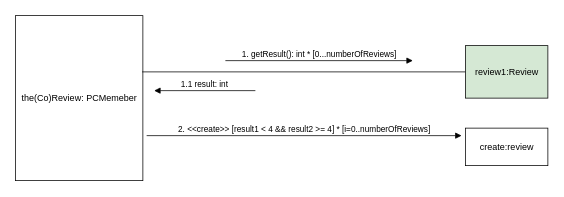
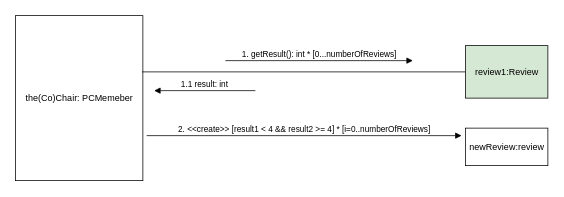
- <mxCell id="2" value="the(Co)Review: PCMemeber" style="html=1;" vertex="1" parent="1"><mxGeometry x="20" y="20" width="170" height="220" as="geometry" /></mxCell>
+ <mxCell id="2" value="the(Co)Chair: PCMemeber" style="html=1;" vertex="1" parent="1"><mxGeometry x="20" y="20" width="170" height="220" as="geometry" /></mxCell>
- <mxCell id="8" value="create:review" style="html=1;" vertex="1" parent="1"><mxGeometry x="620" y="170" width="110" height="50" as="geometry" /></mxCell>
+ <mxCell id="8" value="newReview:review" style="html=1;" vertex="1" parent="1"><mxGeometry x="620" y="170" width="110" height="50" as="geometry" /></mxCell>
